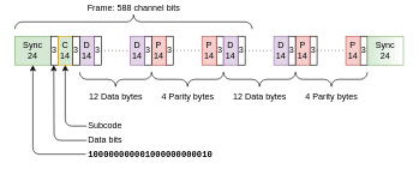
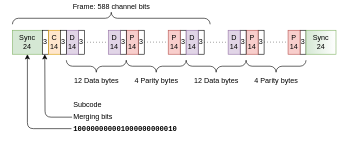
- <mxCell id="4" value="C 14" style="rounded=0;whiteSpace=wrap;html=1;fillColor=#d5e8d4;strokeColor=#d79b00;" vertex="1" parent="1"><mxGeometry x="80" y="50" width="20" height="40" as="geometry" /></mxCell>
+ <mxCell id="4" value="C 14" style="rounded=0;whiteSpace=wrap;html=1;fillColor=#ffe6cc;strokeColor=#d79b00;" vertex="1" parent="1"><mxGeometry x="80" y="50" width="20" height="40" as="geometry" /></mxCell>
- <mxCell id="33" style="edgeStyle=orthogonalEdgeStyle;orthogonalLoop=1;jettySize=auto;html=1;fontFamily=Courier New;rounded=1;entryX=0.5;entryY=1;entryDx=0;entryDy=0;exitX=-0.004;exitY=0.501;exitDx=0;exitDy=0;exitPerimeter=0;" edge="1" parent="1" source="34" target="4"><mxGeometry relative="1" as="geometry"><mxPoint x="109" y="175" as="sourcePoint" /><mxPoint x="70" y="120" as="targetPoint" /></mxGeometry></mxCell>
- <mxCell id="35" value="&lt;div align=&quot;left&quot;&gt;&lt;font face=&quot;Helvetica&quot;&gt;Data bits&lt;/font&gt;&lt;br&gt;&lt;/div&gt;" style="text;html=1;align=left;verticalAlign=middle;resizable=0;points=[];autosize=1;strokeColor=none;fillColor=none;fontFamily=Courier New;fillStyle=solid;" vertex="1" parent="1"><mxGeometry x="120" y="180" width="90" height="30" as="geometry" /></mxCell>
+ <mxCell id="35" value="&lt;div align=&quot;left&quot;&gt;&lt;font face=&quot;Helvetica&quot;&gt;Merging bits&lt;/font&gt;&lt;br&gt;&lt;/div&gt;" style="text;html=1;align=left;verticalAlign=middle;resizable=0;points=[];autosize=1;strokeColor=none;fillColor=none;fontFamily=Courier New;fillStyle=solid;" vertex="1" parent="1"><mxGeometry x="120" y="180" width="90" height="30" as="geometry" /></mxCell>
